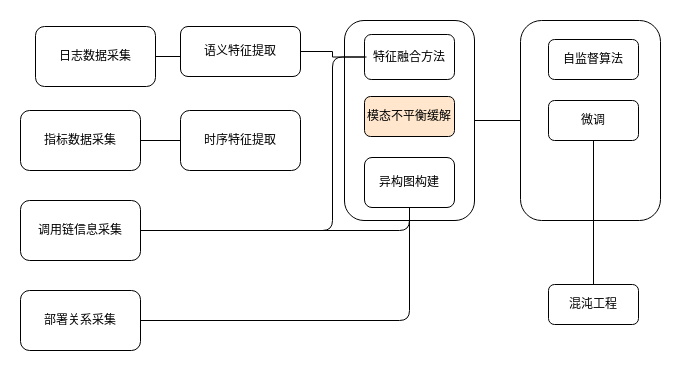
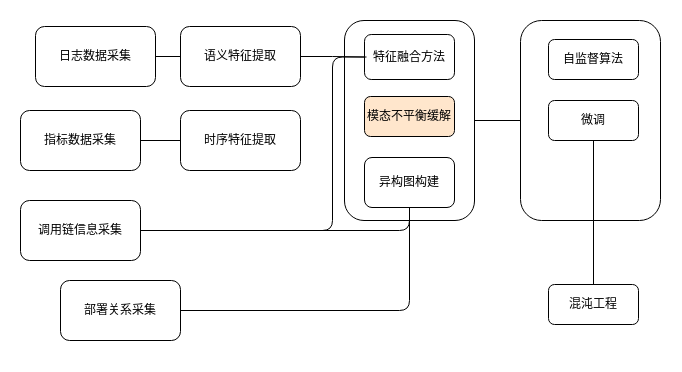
- <mxCell id="7" value="语义特征提取" style="rounded=1;whiteSpace=wrap;html=1;" vertex="1" parent="1"><mxGeometry x="180" y="26" width="120" height="50" as="geometry" /></mxCell>
+ <mxCell id="7" value="语义特征提取" style="rounded=1;whiteSpace=wrap;html=1;" vertex="1" parent="1"><mxGeometry x="180" y="26" width="120" height="60" as="geometry" /></mxCell>
- <mxCell id="16" value="部署关系采集" style="rounded=1;whiteSpace=wrap;html=1;" vertex="1" parent="1"><mxGeometry x="20" y="290" width="120" height="60" as="geometry" /></mxCell>
+ <mxCell id="16" value="部署关系采集" style="rounded=1;whiteSpace=wrap;html=1;" vertex="1" parent="1"><mxGeometry x="60" y="280" width="120" height="60" as="geometry" /></mxCell>
